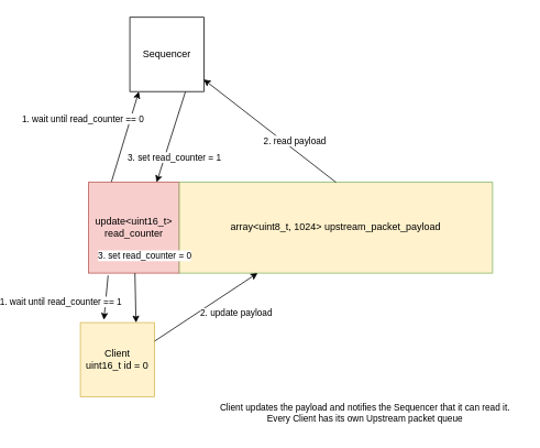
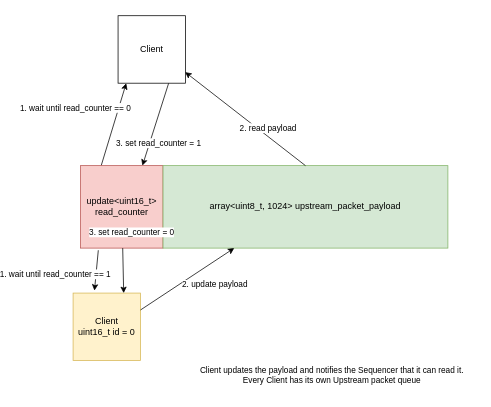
- <mxCell id="4" value="Sequencer" style="whiteSpace=wrap;html=1;aspect=fixed;" parent="1" vertex="1"><mxGeometry x="80" y="20" width="90" height="90" as="geometry" /></mxCell>
+ <mxCell id="4" value="Client" style="whiteSpace=wrap;html=1;aspect=fixed;" parent="1" vertex="1"><mxGeometry x="80" y="20" width="90" height="90" as="geometry" /></mxCell>
- <mxCell id="9" value="array&amp;lt;uint8_t, 1024&amp;gt; upstream_packet_payload" style="rounded=0;whiteSpace=wrap;html=1;fillColor=#fff2cc;strokeColor=#82b366;" parent="7" vertex="1"><mxGeometry x="110" width="380" height="110" as="geometry" /></mxCell>
+ <mxCell id="9" value="array&amp;lt;uint8_t, 1024&amp;gt; upstream_packet_payload" style="rounded=0;whiteSpace=wrap;html=1;fillColor=#d5e8d4;strokeColor=#82b366;" parent="7" vertex="1"><mxGeometry x="110" width="380" height="110" as="geometry" /></mxCell>
